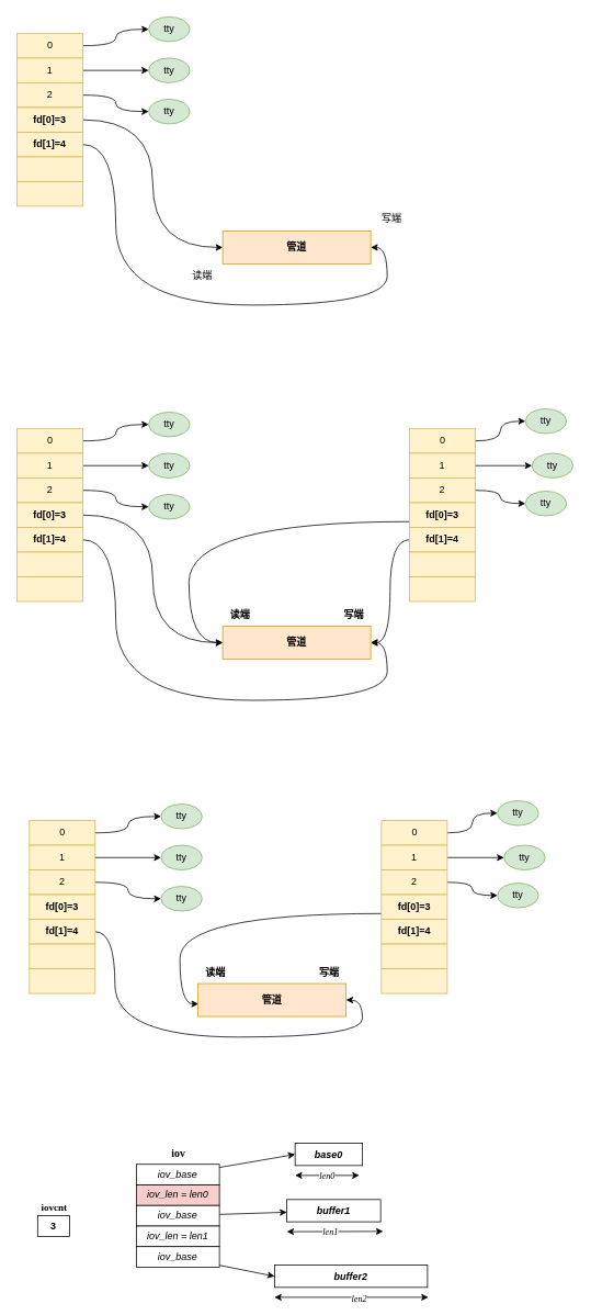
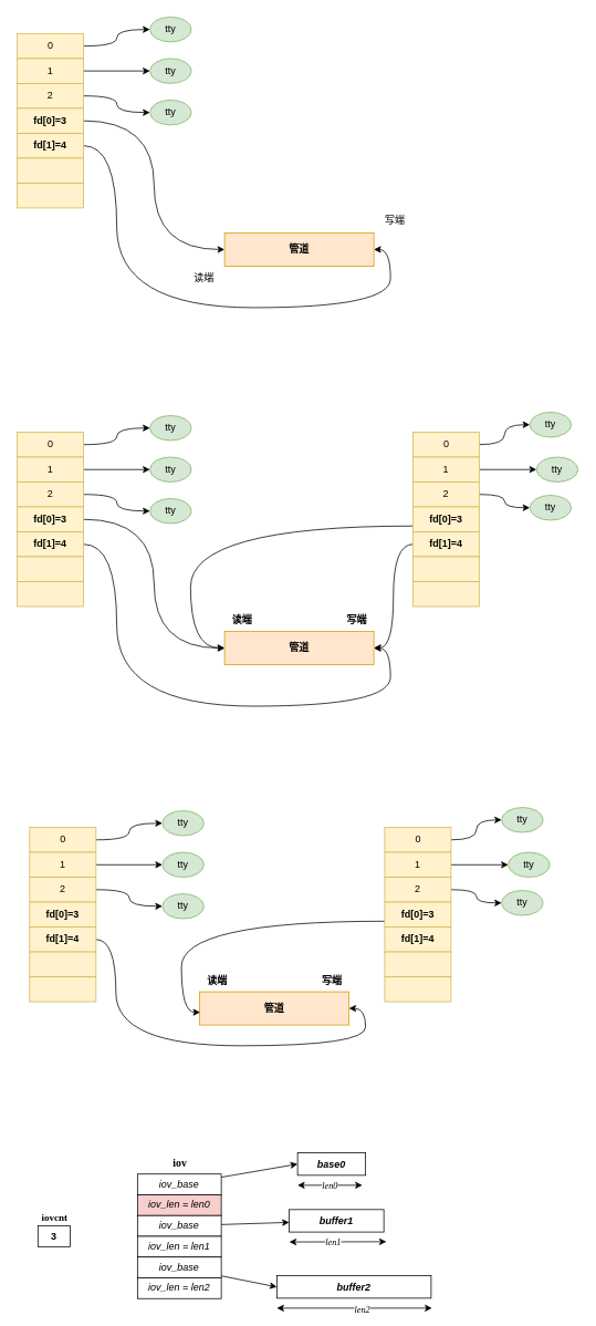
+ <mxCell id="99" value="&lt;i style=&quot;border-color: var(--border-color);&quot;&gt;iov_len = len2&lt;/i&gt;" style="rounded=0;whiteSpace=wrap;html=1;" parent="1" vertex="1"><mxGeometry x="165" y="1538.5" width="101" height="25" as="geometry" /></mxCell>
